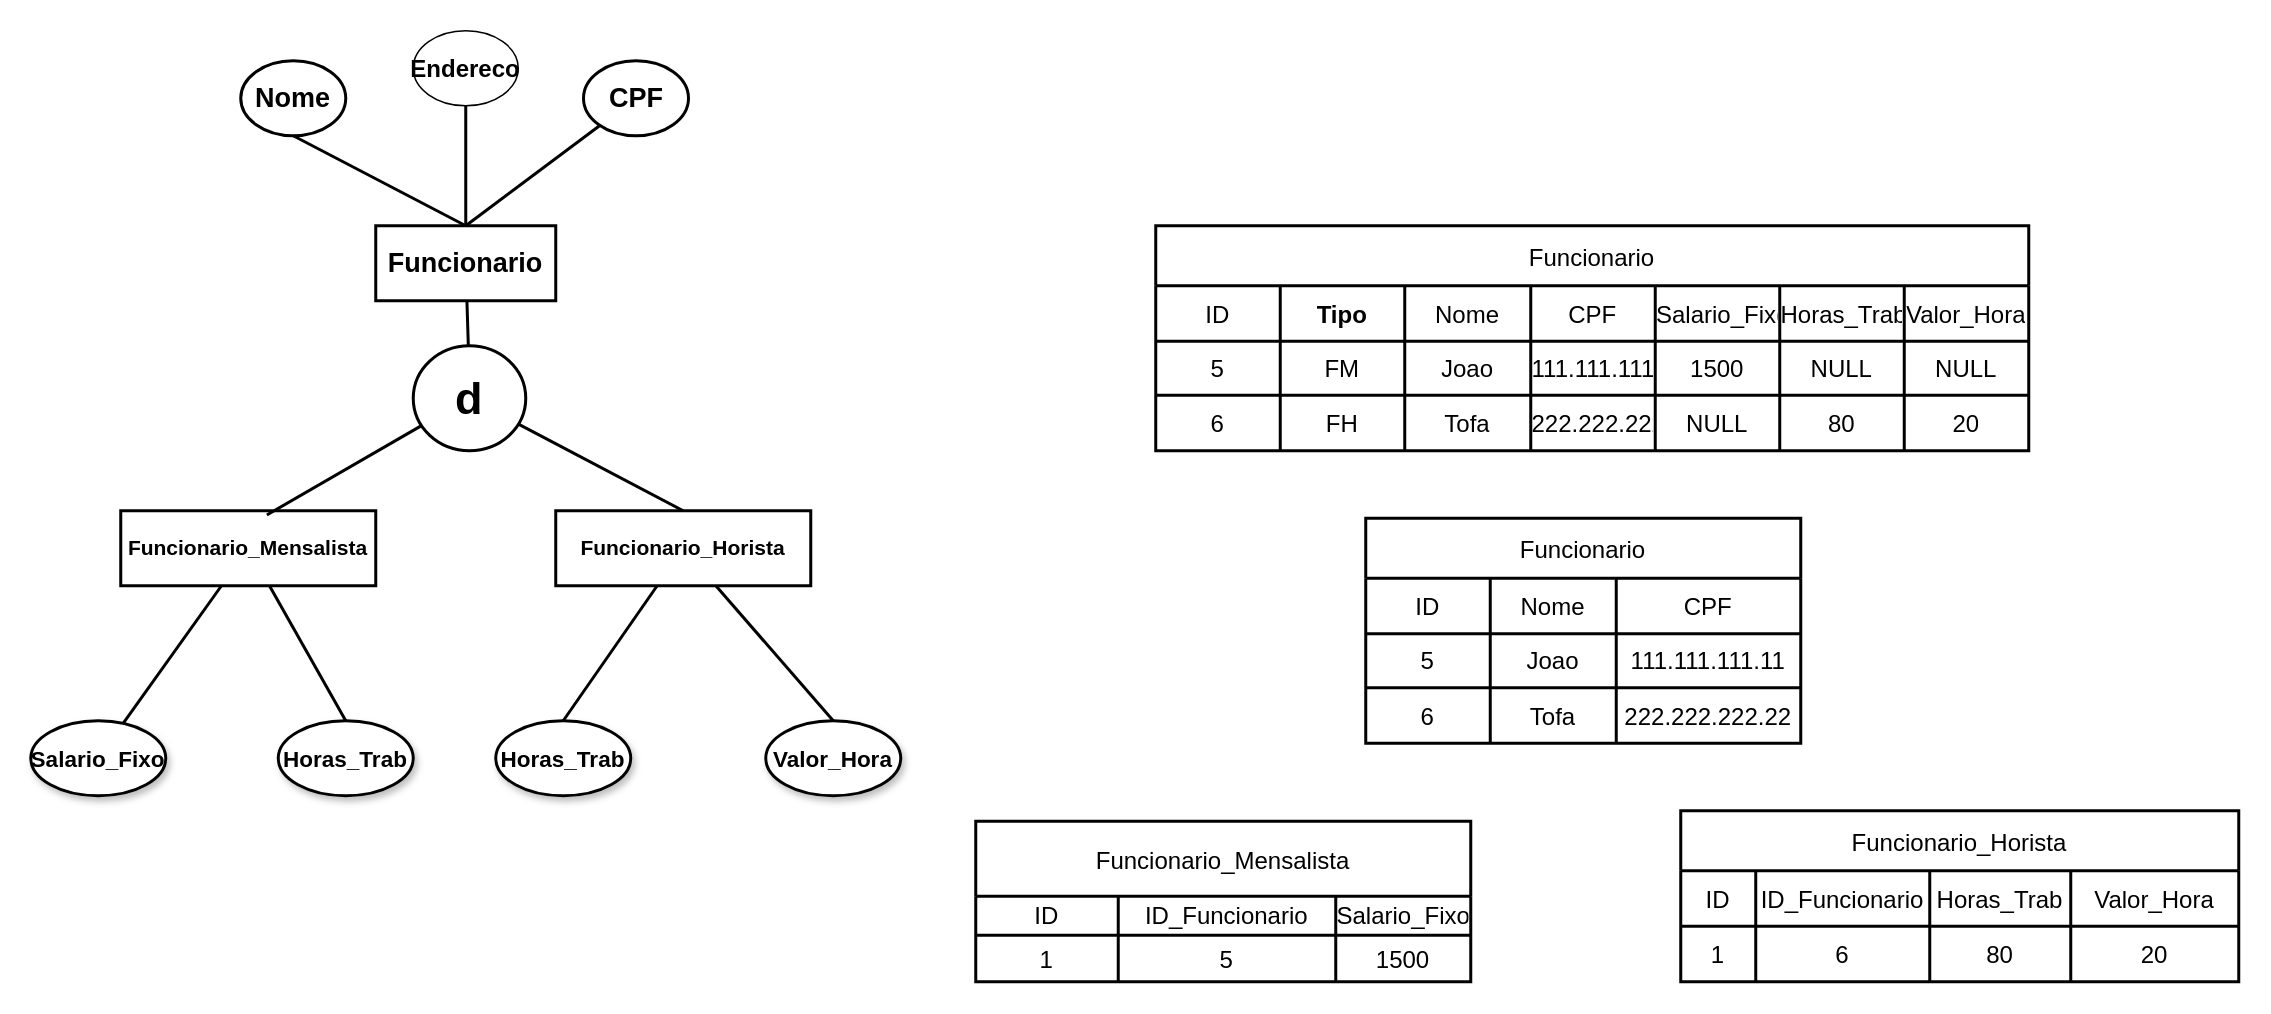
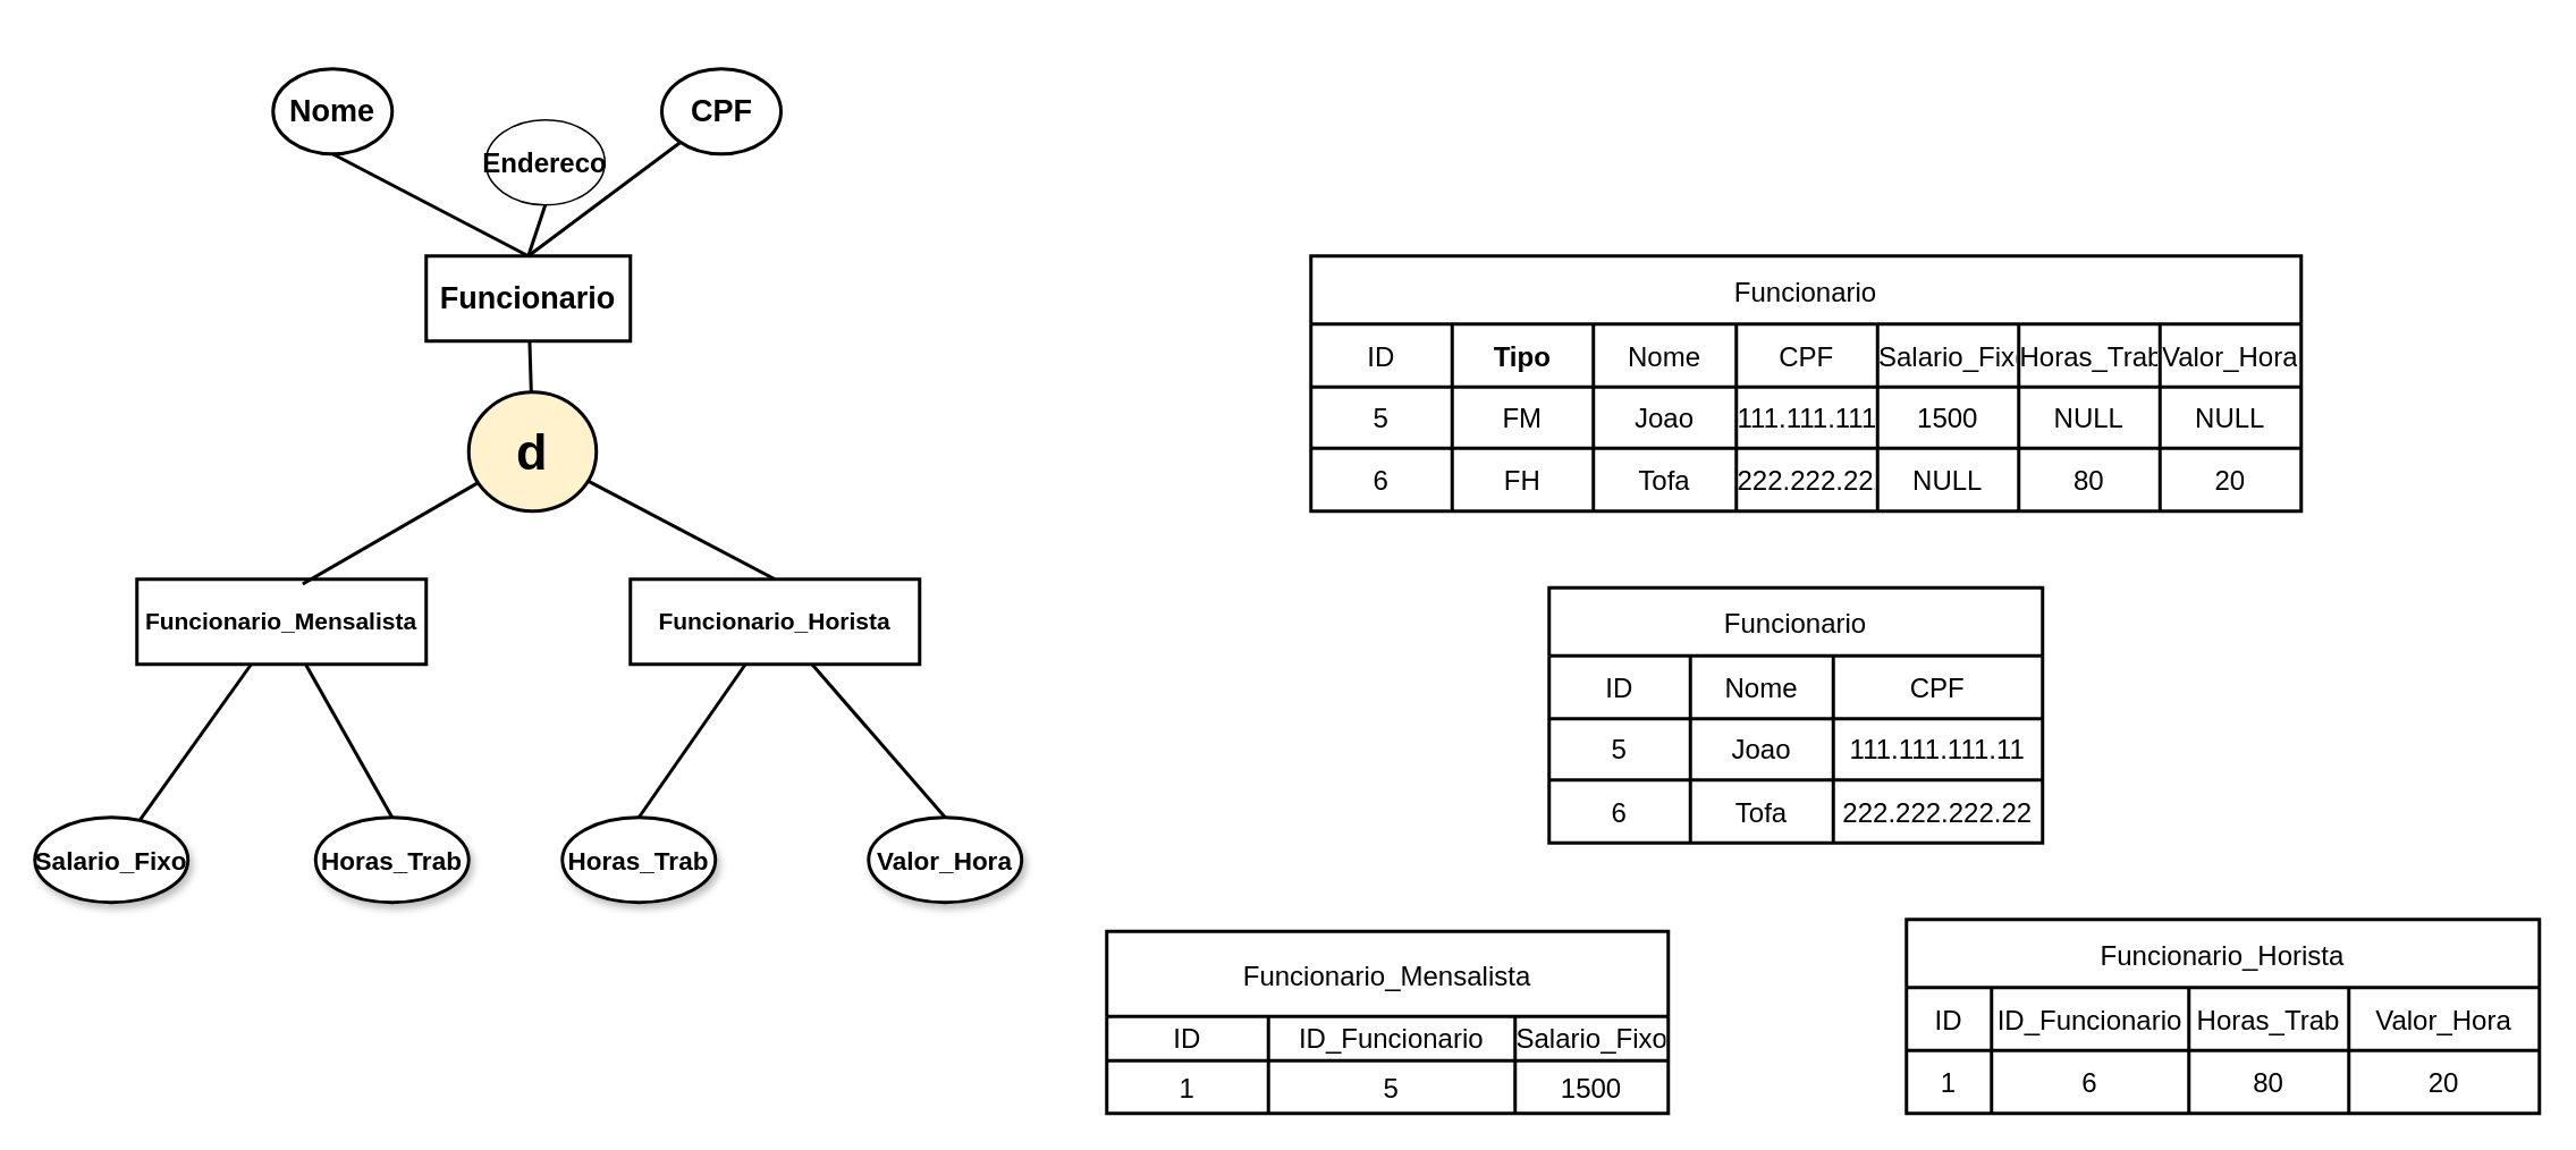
- <mxCell id="5" value="&lt;font style=&quot;font-size: 16px;&quot;&gt;Endereco&lt;/font&gt;" style="ellipse;whiteSpace=wrap;html=1;fontStyle=1" vertex="1" parent="1"><mxGeometry x="275" y="20" width="70" height="50" as="geometry" /></mxCell>
+ <mxCell id="5" value="&lt;font style=&quot;font-size: 16px;&quot;&gt;Endereco&lt;/font&gt;" style="ellipse;whiteSpace=wrap;html=1;fontStyle=1" vertex="1" parent="1"><mxGeometry x="285" y="70" width="70" height="50" as="geometry" /></mxCell>
- <mxCell id="19" value="&lt;font style=&quot;font-size: 30px;&quot;&gt;d&lt;/font&gt;" style="ellipse;whiteSpace=wrap;html=1;fontStyle=1;strokeWidth=2;" vertex="1" parent="1"><mxGeometry x="275" y="230" width="75" height="70" as="geometry" /></mxCell>
+ <mxCell id="19" value="&lt;font style=&quot;font-size: 30px;&quot;&gt;d&lt;/font&gt;" style="ellipse;whiteSpace=wrap;html=1;fontStyle=1;strokeWidth=2;fillColor=#fff2cc;" vertex="1" parent="1"><mxGeometry x="275" y="230" width="75" height="70" as="geometry" /></mxCell>
